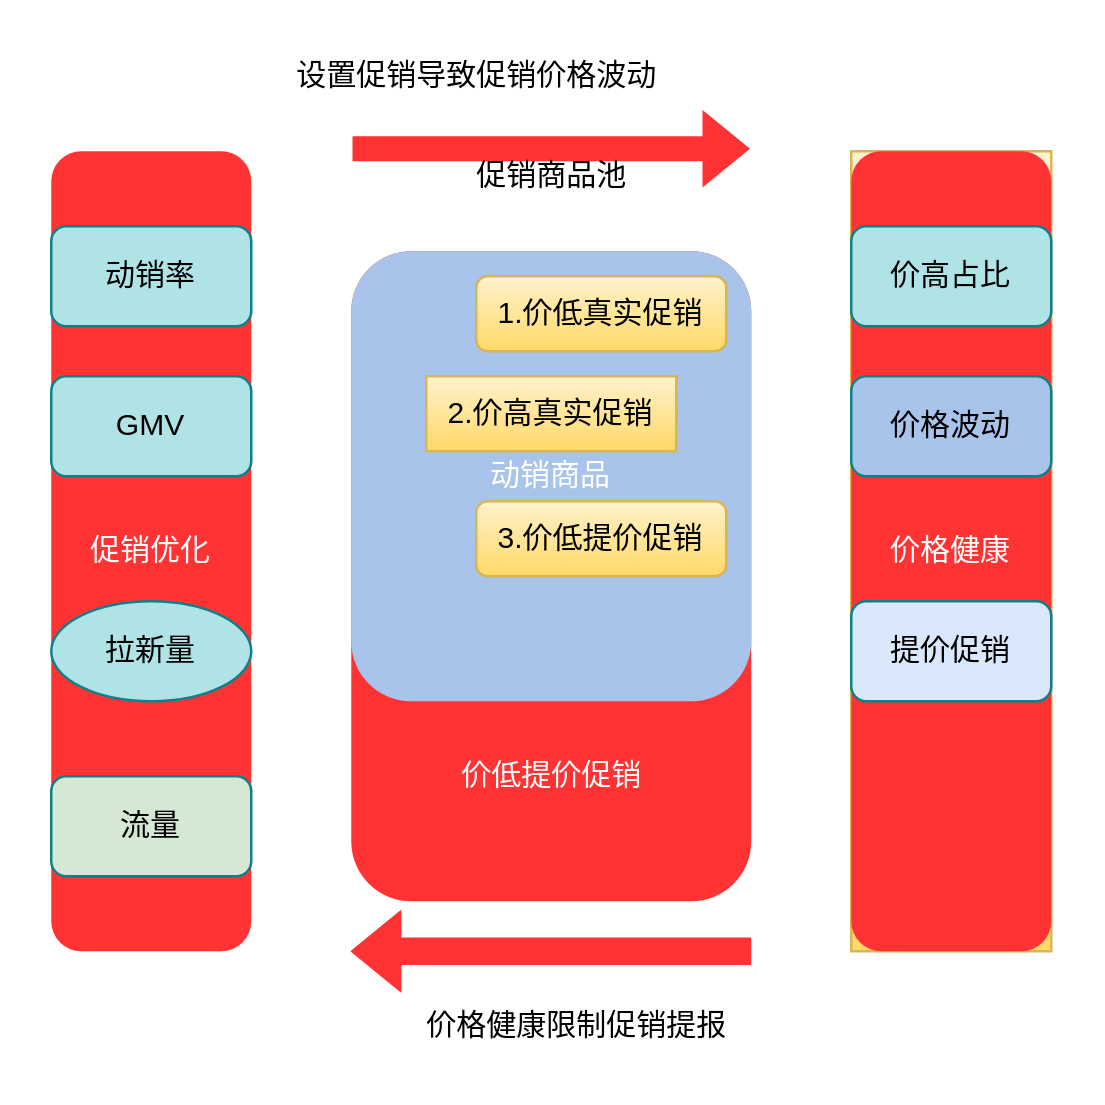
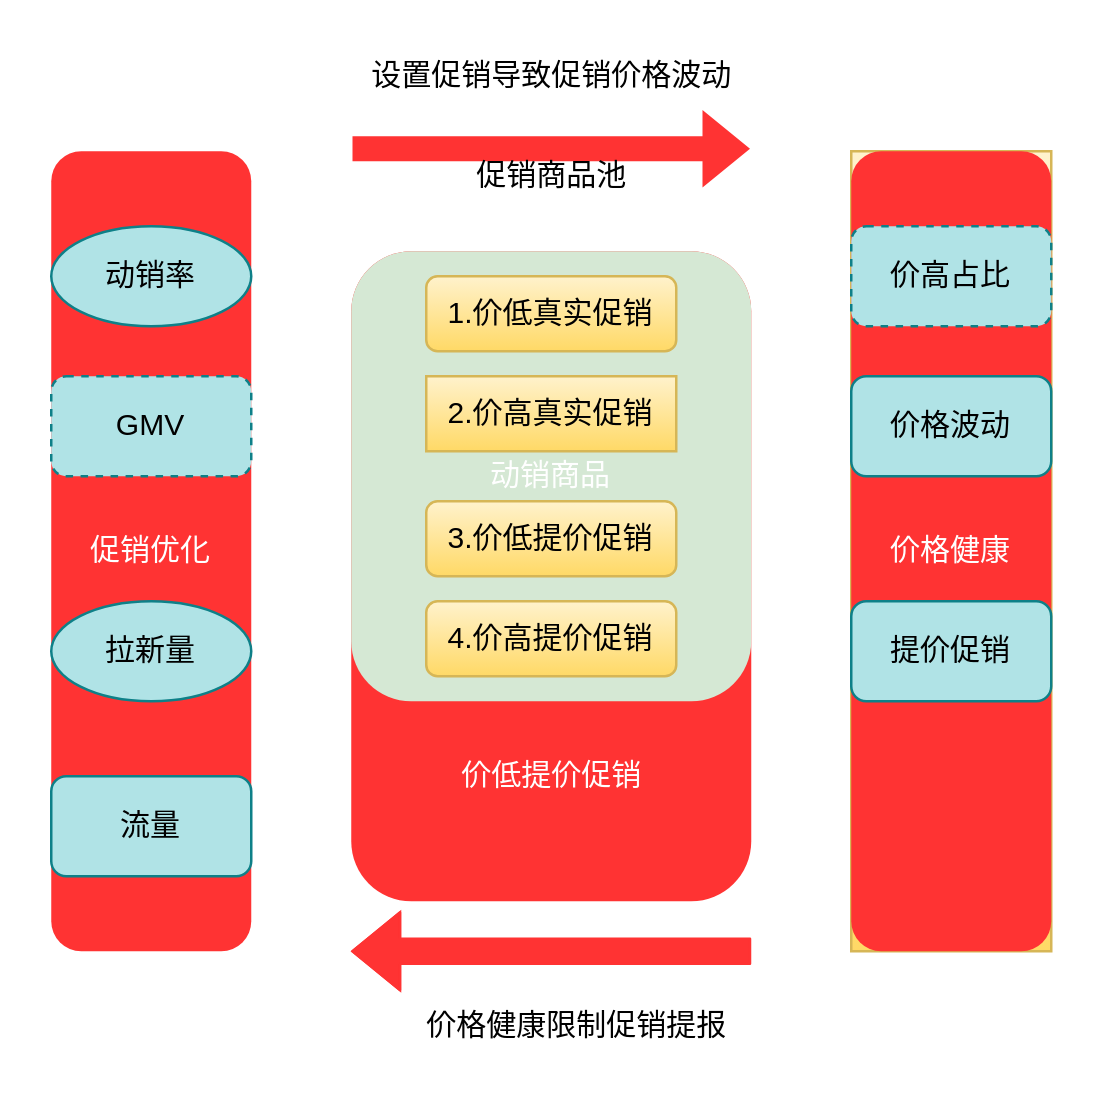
- <mxCell id="9" value="设置促销导致促销价格波动" style="text;html=1;resizable=0;autosize=1;align=center;verticalAlign=middle;points=[];fillColor=none;strokeColor=none;rounded=0;" vertex="1" parent="1"><mxGeometry x="110" y="20" width="160" height="20" as="geometry" /></mxCell>
+ <mxCell id="9" value="设置促销导致促销价格波动" style="text;html=1;resizable=0;autosize=1;align=center;verticalAlign=middle;points=[];fillColor=none;strokeColor=none;rounded=0;" vertex="1" parent="1"><mxGeometry x="140" y="20" width="160" height="20" as="geometry" /></mxCell>
- <mxCell id="12" value="动销率" style="rounded=1;whiteSpace=wrap;html=1;fillColor=#b0e3e6;strokeColor=#0e8088;" vertex="1" parent="10"><mxGeometry y="30" width="80" height="40" as="geometry" /></mxCell>
+ <mxCell id="12" value="动销率" style="ellipse;whiteSpace=wrap;html=1;fillColor=#b0e3e6;strokeColor=#0e8088;" vertex="1" parent="10"><mxGeometry y="30" width="80" height="40" as="geometry" /></mxCell>
- <mxCell id="18" value="价高占比" style="rounded=1;whiteSpace=wrap;html=1;fillColor=#b0e3e6;strokeColor=#0e8088;" vertex="1" parent="16"><mxGeometry y="30" width="80" height="40" as="geometry" /></mxCell>
+ <mxCell id="18" value="价高占比" style="rounded=1;whiteSpace=wrap;html=1;fillColor=#b0e3e6;strokeColor=#0e8088;dashed=1;" vertex="1" parent="16"><mxGeometry y="30" width="80" height="40" as="geometry" /></mxCell>
- <mxCell id="21" value="1.价低真实促销" style="rounded=1;whiteSpace=wrap;html=1;strokeColor=#d6b656;fillColor=#fff2cc;gradientColor=#ffd966;" vertex="1" parent="1"><mxGeometry x="190" y="110" width="100" height="30" as="geometry" /></mxCell>
+ <mxCell id="21" value="1.价低真实促销" style="rounded=1;whiteSpace=wrap;html=1;strokeColor=#d6b656;fillColor=#fff2cc;gradientColor=#ffd966;" vertex="1" parent="1"><mxGeometry x="170" y="110" width="100" height="30" as="geometry" /></mxCell>
- <mxCell id="13" value="GMV" style="rounded=1;whiteSpace=wrap;html=1;fillColor=#b0e3e6;strokeColor=#0e8088;" vertex="1" parent="10"><mxGeometry y="90" width="80" height="40" as="geometry" /></mxCell>
+ <mxCell id="13" value="GMV" style="rounded=1;whiteSpace=wrap;html=1;fillColor=#b0e3e6;strokeColor=#0e8088;dashed=1;" vertex="1" parent="10"><mxGeometry y="90" width="80" height="40" as="geometry" /></mxCell>
- <mxCell id="19" value="价格波动" style="rounded=1;whiteSpace=wrap;html=1;fillColor=#a9c4eb;strokeColor=#0e8088;" vertex="1" parent="16"><mxGeometry y="90" width="80" height="40" as="geometry" /></mxCell>
+ <mxCell id="19" value="价格波动" style="rounded=1;whiteSpace=wrap;html=1;fillColor=#b0e3e6;strokeColor=#0e8088;" vertex="1" parent="16"><mxGeometry y="90" width="80" height="40" as="geometry" /></mxCell>
- <mxCell id="5" value="动销商品" style="rounded=1;whiteSpace=wrap;html=1;fontColor=#ffffff;fillColor=#A9C4EB;strokeColor=none;" vertex="1" parent="1"><mxGeometry x="140" y="100" width="160" height="180" as="geometry" /></mxCell>
+ <mxCell id="5" value="动销商品" style="rounded=1;whiteSpace=wrap;html=1;fontColor=#ffffff;fillColor=#d5e8d4;strokeColor=none;" vertex="1" parent="1"><mxGeometry x="140" y="100" width="160" height="180" as="geometry" /></mxCell>
- <mxCell id="22" value="3.价低提价促销" style="rounded=1;whiteSpace=wrap;html=1;strokeColor=#d6b656;fillColor=#fff2cc;gradientColor=#ffd966;" vertex="1" parent="1"><mxGeometry x="190" y="200" width="100" height="30" as="geometry" /></mxCell>
+ <mxCell id="22" value="3.价低提价促销" style="rounded=1;whiteSpace=wrap;html=1;strokeColor=#d6b656;fillColor=#fff2cc;gradientColor=#ffd966;" vertex="1" parent="1"><mxGeometry x="170" y="200" width="100" height="30" as="geometry" /></mxCell>
+ <mxCell id="24" value="4.价高提价促销" style="rounded=1;whiteSpace=wrap;html=1;strokeColor=#d6b656;fillColor=#fff2cc;gradientColor=#ffd966;" vertex="1" parent="1"><mxGeometry x="170" y="240" width="100" height="30" as="geometry" /></mxCell>
- <mxCell id="20" value="提价促销" style="rounded=1;whiteSpace=wrap;html=1;fillColor=#dae8fc;strokeColor=#0e8088;" vertex="1" parent="16"><mxGeometry y="180" width="80" height="40" as="geometry" /></mxCell>
+ <mxCell id="20" value="提价促销" style="rounded=1;whiteSpace=wrap;html=1;fillColor=#b0e3e6;strokeColor=#0e8088;" vertex="1" parent="16"><mxGeometry y="180" width="80" height="40" as="geometry" /></mxCell>
- <mxCell id="15" value="流量" style="rounded=1;whiteSpace=wrap;html=1;fillColor=#d5e8d4;strokeColor=#0e8088;" vertex="1" parent="10"><mxGeometry y="250" width="80" height="40" as="geometry" /></mxCell>
+ <mxCell id="15" value="流量" style="rounded=1;whiteSpace=wrap;html=1;fillColor=#b0e3e6;strokeColor=#0e8088;" vertex="1" parent="10"><mxGeometry y="250" width="80" height="40" as="geometry" /></mxCell>
